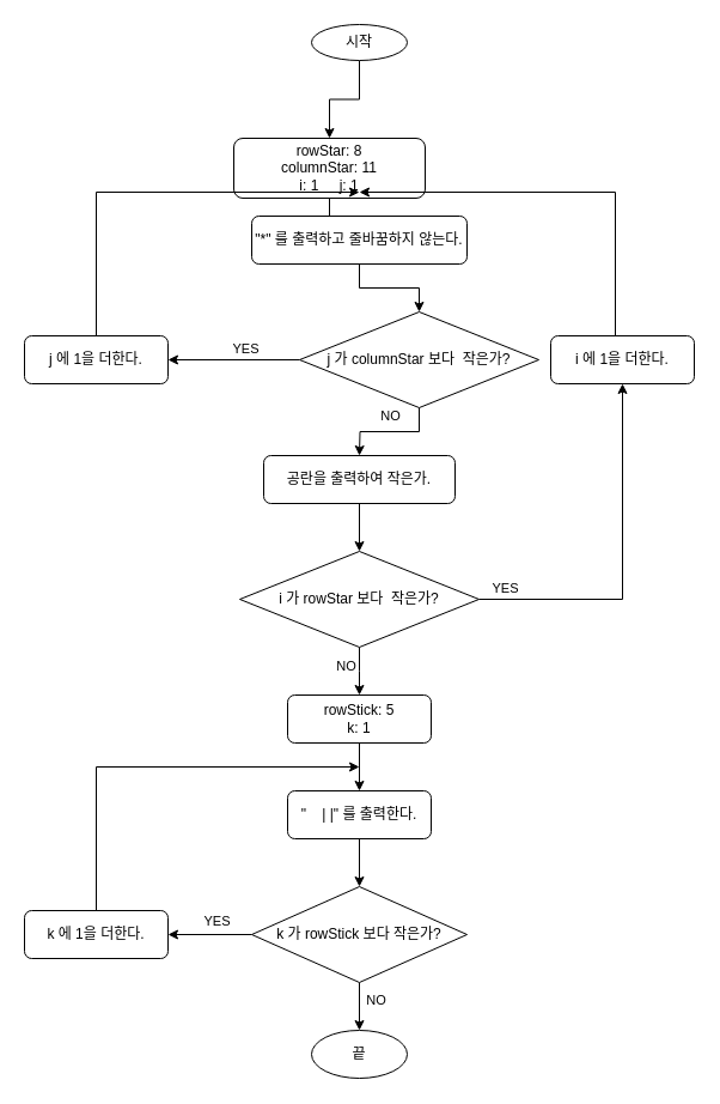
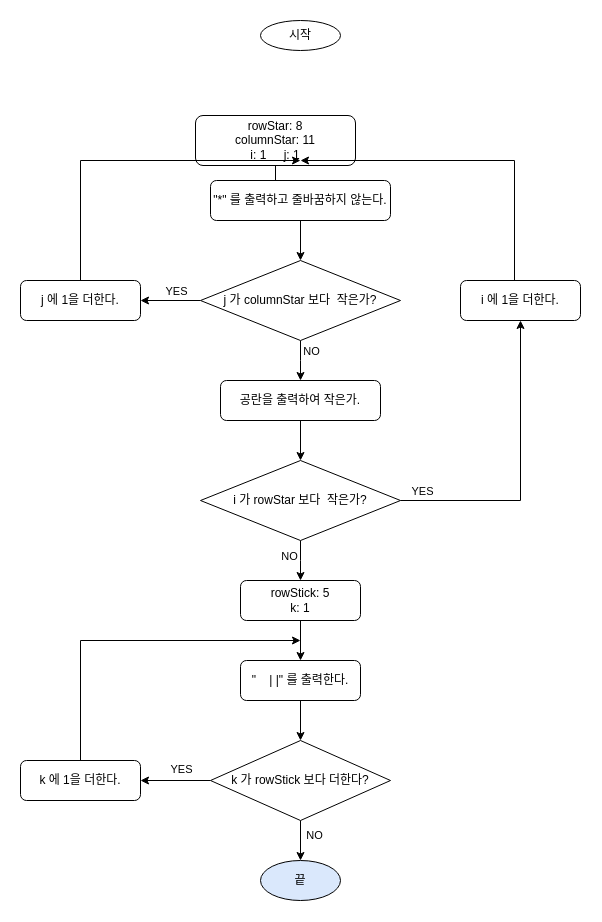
- <mxCell id="2" style="edgeStyle=orthogonalEdgeStyle;rounded=0;orthogonalLoop=1;jettySize=auto;html=1;entryX=0.5;entryY=0;entryDx=0;entryDy=0;" edge="1" parent="1" source="3" target="5"><mxGeometry relative="1" as="geometry" /></mxCell>
- <mxCell id="12" value="j 가 columnStar 보다&amp;nbsp; 작은가?" style="rhombus;whiteSpace=wrap;html=1;" vertex="1" parent="1"><mxGeometry x="250" y="260" width="200" height="80" as="geometry" /></mxCell>
+ <mxCell id="12" value="j 가 columnStar 보다&amp;nbsp; 작은가?" style="rhombus;whiteSpace=wrap;html=1;" vertex="1" parent="1"><mxGeometry x="200" y="260" width="200" height="80" as="geometry" /></mxCell>
- <mxCell id="33" value="k 가 rowStick 보다 작은가?" style="rhombus;whiteSpace=wrap;html=1;" vertex="1" parent="1"><mxGeometry x="210" y="740" width="180" height="80" as="geometry" /></mxCell>
+ <mxCell id="33" value="k 가 rowStick 보다 더한다?" style="rhombus;whiteSpace=wrap;html=1;" vertex="1" parent="1"><mxGeometry x="210" y="740" width="180" height="80" as="geometry" /></mxCell>
- <mxCell id="34" value="끝" style="ellipse;whiteSpace=wrap;html=1;" vertex="1" parent="1"><mxGeometry x="260" y="860" width="80" height="40" as="geometry" /></mxCell>
+ <mxCell id="34" value="끝" style="ellipse;whiteSpace=wrap;html=1;fillColor=#dae8fc;" vertex="1" parent="1"><mxGeometry x="260" y="860" width="80" height="40" as="geometry" /></mxCell>
